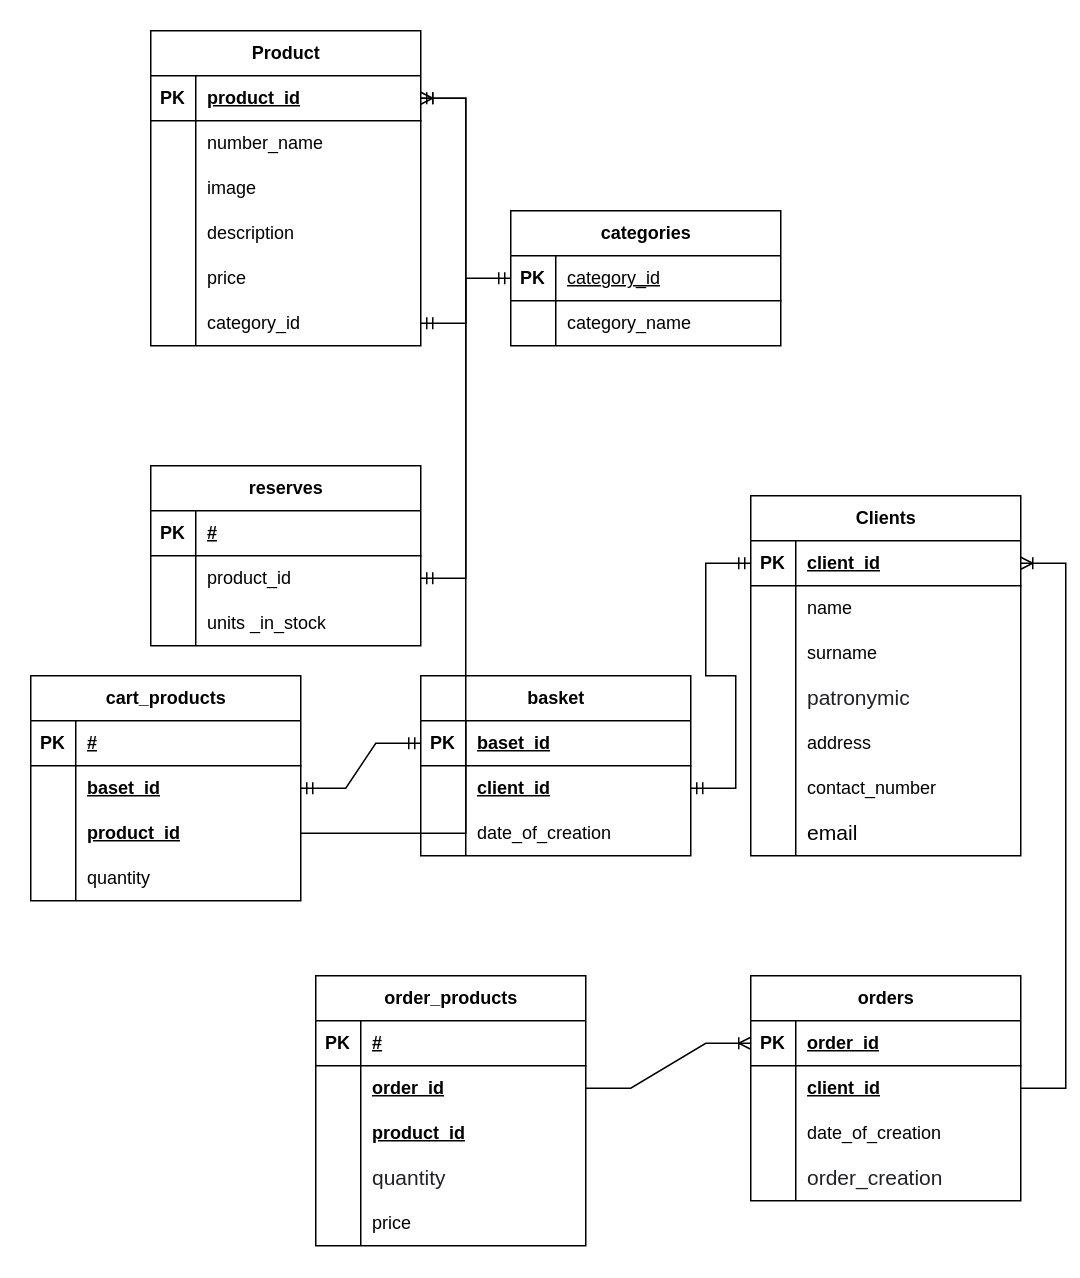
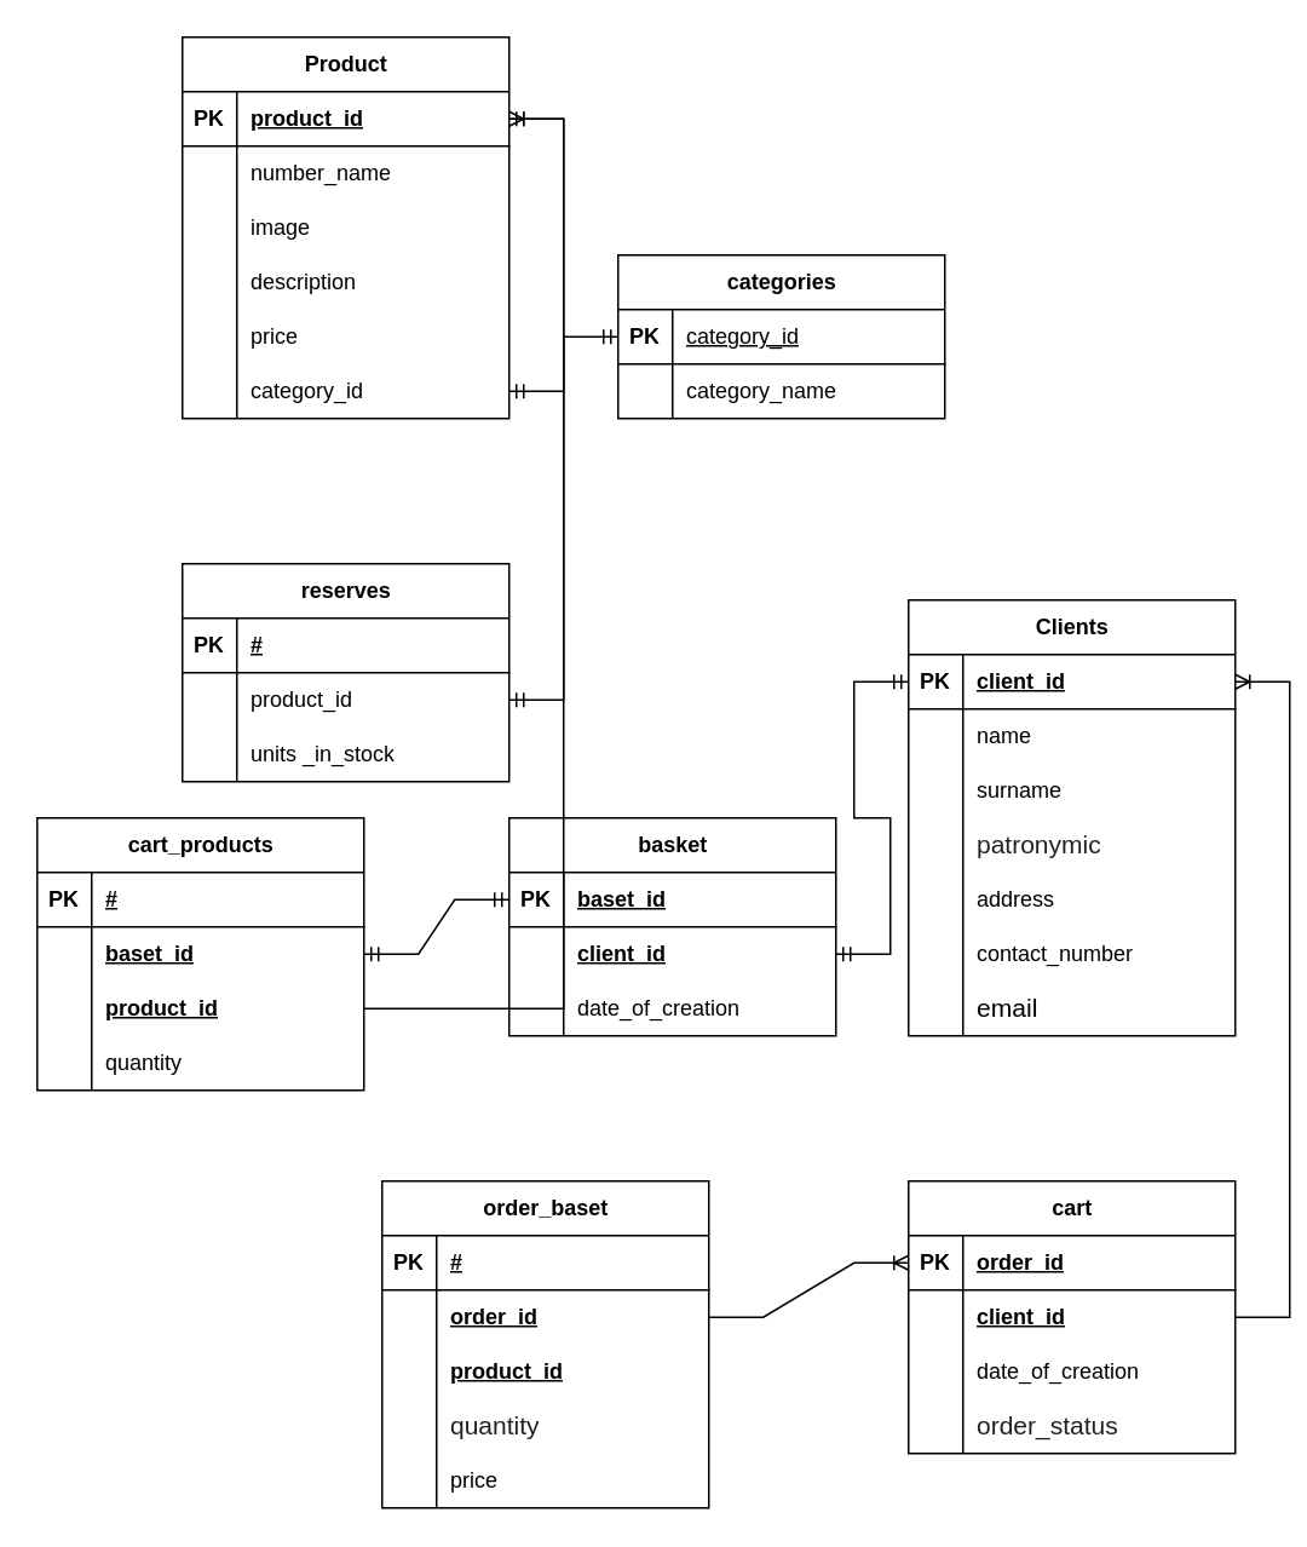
- <mxCell id="96" value="order_products" style="shape=table;startSize=30;container=1;collapsible=1;childLayout=tableLayout;fixedRows=1;rowLines=0;fontStyle=1;align=center;resizeLast=1;html=1;" vertex="1" parent="1"><mxGeometry x="210" y="650" width="180" height="180" as="geometry" /></mxCell>
+ <mxCell id="96" value="order_baset" style="shape=table;startSize=30;container=1;collapsible=1;childLayout=tableLayout;fixedRows=1;rowLines=0;fontStyle=1;align=center;resizeLast=1;html=1;" vertex="1" parent="1"><mxGeometry x="210" y="650" width="180" height="180" as="geometry" /></mxCell>
- <mxCell id="83" value="оrders" style="shape=table;startSize=30;container=1;collapsible=1;childLayout=tableLayout;fixedRows=1;rowLines=0;fontStyle=1;align=center;resizeLast=1;html=1;" vertex="1" parent="1"><mxGeometry x="500" y="650" width="180" height="150" as="geometry" /></mxCell>
+ <mxCell id="83" value="сart" style="shape=table;startSize=30;container=1;collapsible=1;childLayout=tableLayout;fixedRows=1;rowLines=0;fontStyle=1;align=center;resizeLast=1;html=1;" vertex="1" parent="1"><mxGeometry x="500" y="650" width="180" height="150" as="geometry" /></mxCell>
- <mxCell id="95" value="&lt;font face=&quot;arial, sans-serif&quot; color=&quot;#202124&quot;&gt;&lt;span style=&quot;font-size: 14px;&quot;&gt;order_creation&lt;/span&gt;&lt;/font&gt;" style="shape=partialRectangle;connectable=0;fillColor=none;top=0;left=0;bottom=0;right=0;align=left;spacingLeft=6;overflow=hidden;whiteSpace=wrap;html=1;" vertex="1" parent="93"><mxGeometry x="30" width="150" height="30" as="geometry"><mxRectangle width="150" height="30" as="alternateBounds" /></mxGeometry></mxCell>
+ <mxCell id="95" value="&lt;font face=&quot;arial, sans-serif&quot; color=&quot;#202124&quot;&gt;&lt;span style=&quot;font-size: 14px;&quot;&gt;order_status&lt;/span&gt;&lt;/font&gt;" style="shape=partialRectangle;connectable=0;fillColor=none;top=0;left=0;bottom=0;right=0;align=left;spacingLeft=6;overflow=hidden;whiteSpace=wrap;html=1;" vertex="1" parent="93"><mxGeometry x="30" width="150" height="30" as="geometry"><mxRectangle width="150" height="30" as="alternateBounds" /></mxGeometry></mxCell>
